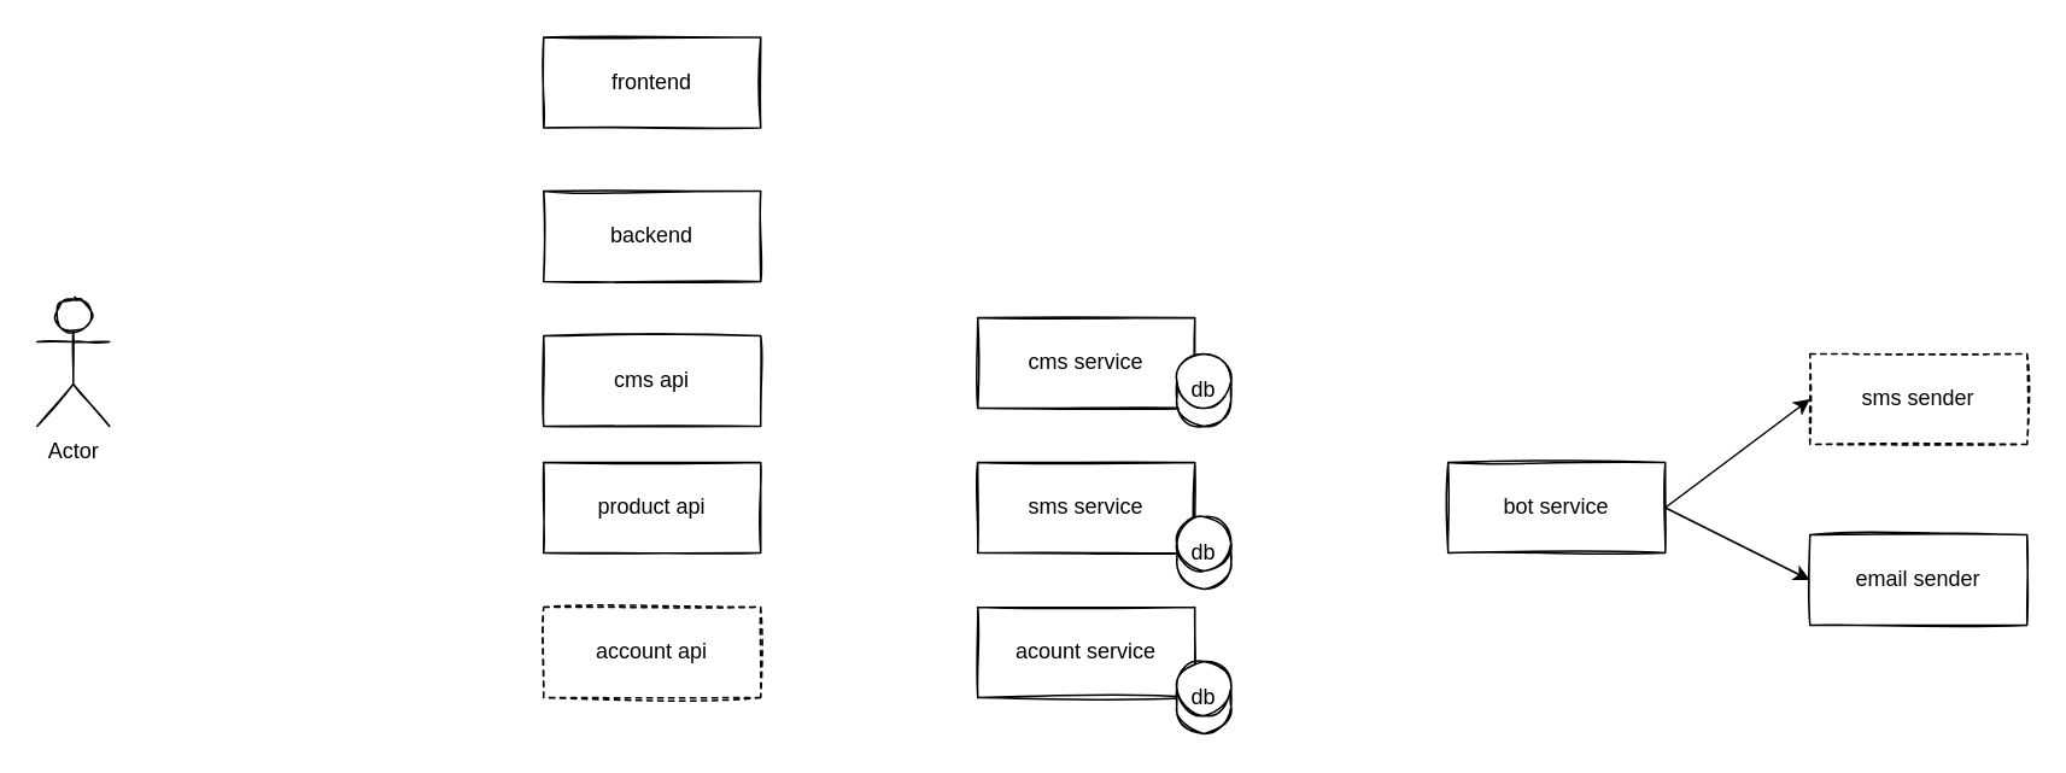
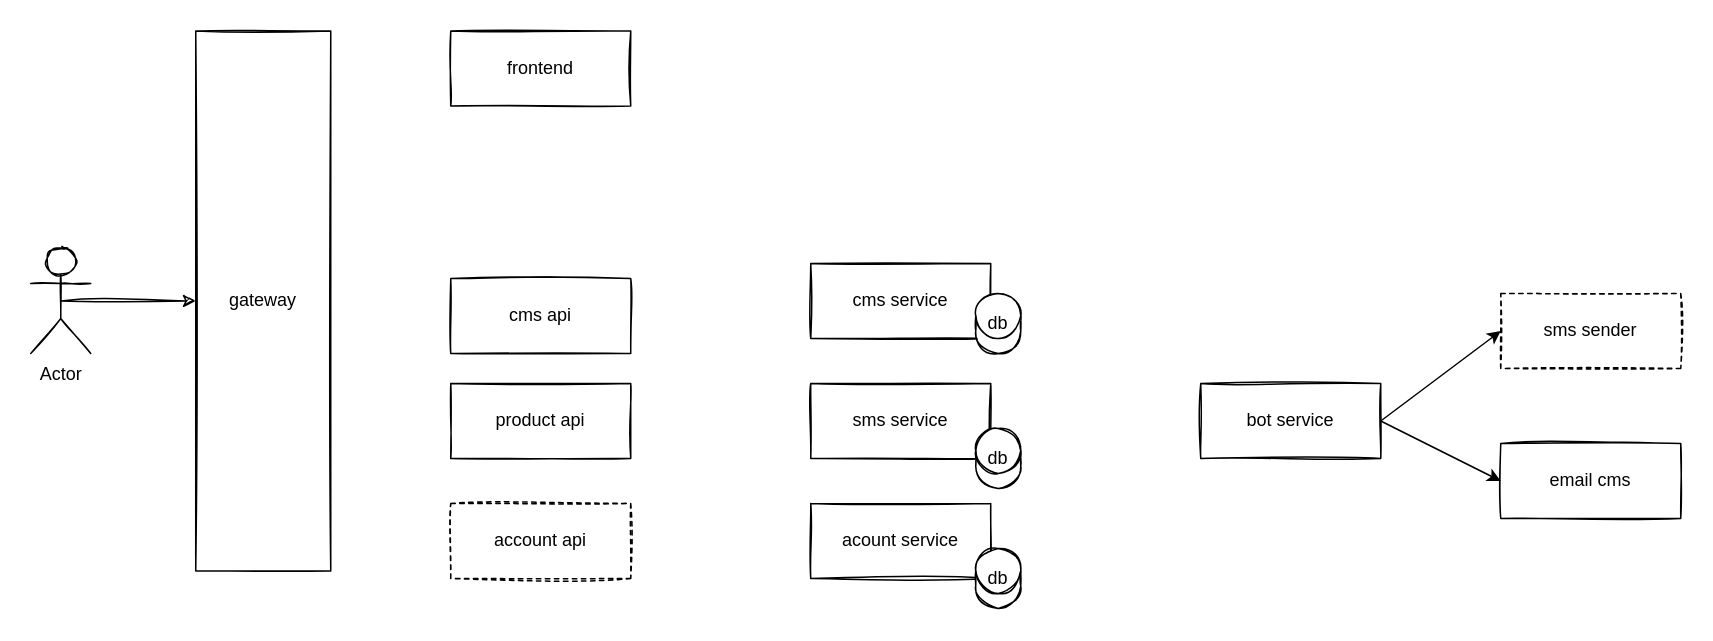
- <mxCell id="6" value="backend" style="rounded=0;whiteSpace=wrap;html=1;sketch=1;" vertex="1" parent="1"><mxGeometry x="300" y="105" width="120" height="50" as="geometry" /></mxCell>
+ <mxCell id="2" style="edgeStyle=orthogonalEdgeStyle;rounded=0;sketch=1;orthogonalLoop=1;jettySize=auto;html=1;exitX=0.5;exitY=0.5;exitDx=0;exitDy=0;exitPerimeter=0;entryX=0;entryY=0.5;entryDx=0;entryDy=0;" edge="1" parent="1" source="3" target="4"><mxGeometry relative="1" as="geometry"><mxPoint x="120" y="200" as="targetPoint" /></mxGeometry></mxCell>
+ <mxCell id="4" value="gateway" style="rounded=0;whiteSpace=wrap;html=1;sketch=1;" vertex="1" parent="1"><mxGeometry x="130" y="20" width="90" height="360" as="geometry" /></mxCell>
- <mxCell id="18" value="email sender" style="rounded=0;whiteSpace=wrap;html=1;sketch=1;" vertex="1" parent="1"><mxGeometry x="1000" y="295" width="120" height="50" as="geometry" /></mxCell>
+ <mxCell id="18" value="email cms" style="rounded=0;whiteSpace=wrap;html=1;sketch=1;" vertex="1" parent="1"><mxGeometry x="1000" y="295" width="120" height="50" as="geometry" /></mxCell>
